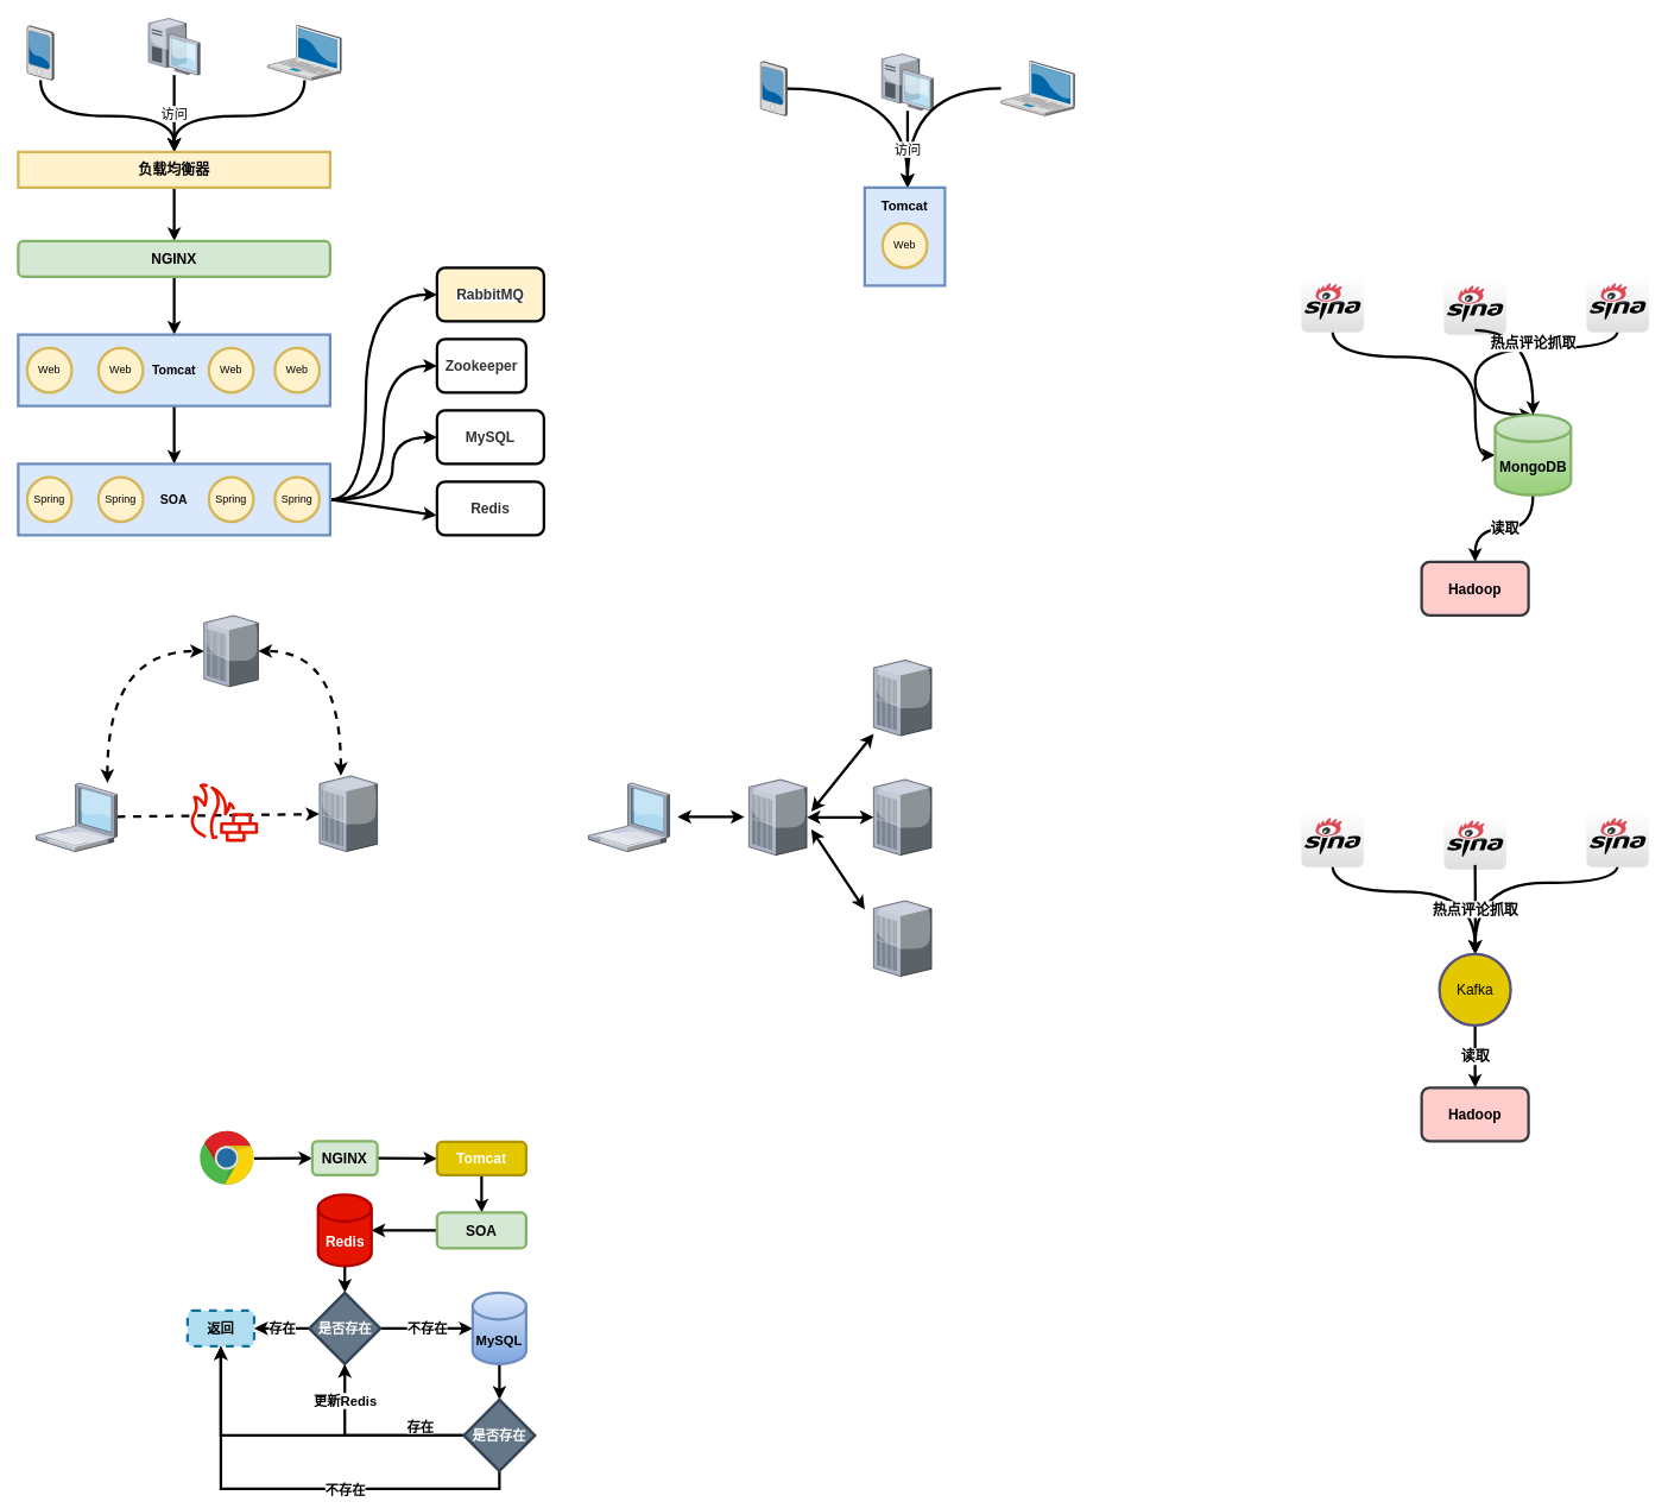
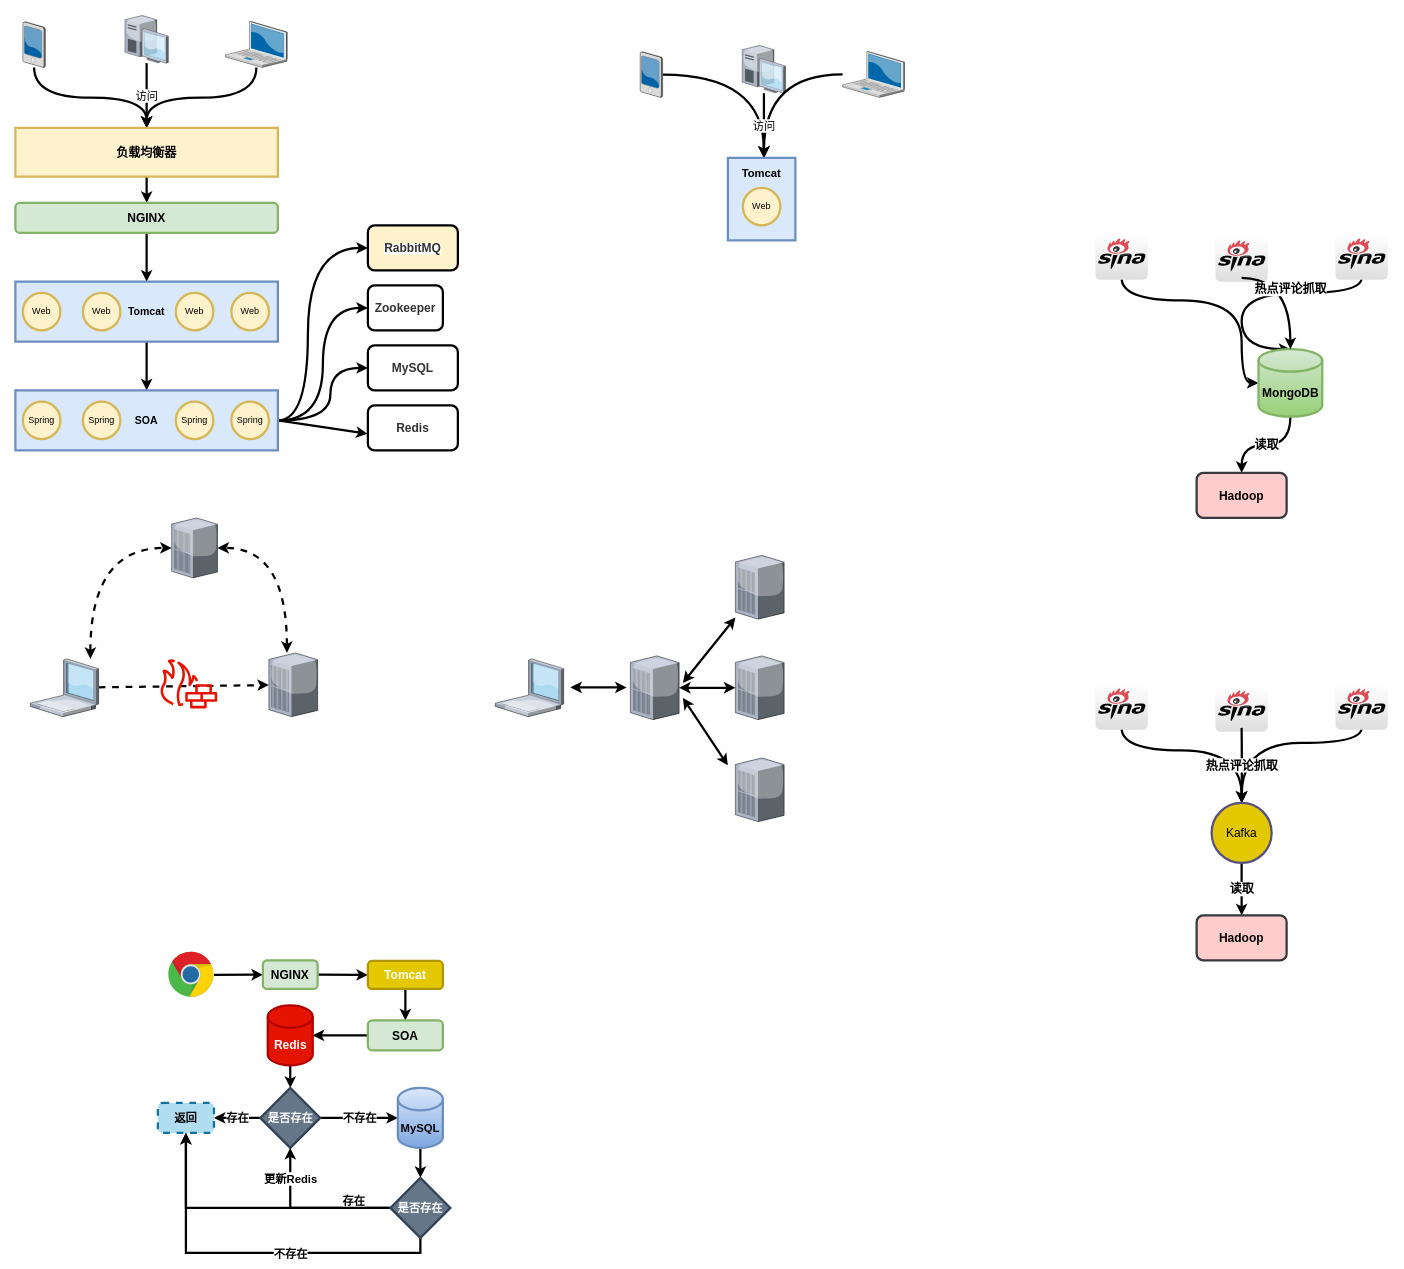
- <mxCell id="9" value="&lt;font style=&quot;font-size: 16px&quot;&gt;&lt;b&gt;负载均衡器&lt;/b&gt;&lt;/font&gt;" style="rounded=0;whiteSpace=wrap;html=1;strokeWidth=3;fillColor=#fff2cc;strokeColor=#d6b656;" parent="1" vertex="1"><mxGeometry x="20" y="170" width="350" height="40" as="geometry" /></mxCell>
+ <mxCell id="9" value="&lt;font style=&quot;font-size: 16px&quot;&gt;&lt;b&gt;负载均衡器&lt;/b&gt;&lt;/font&gt;" style="rounded=0;whiteSpace=wrap;html=1;strokeWidth=3;fillColor=#fff2cc;strokeColor=#d6b656;" parent="1" vertex="1"><mxGeometry x="20" y="170" width="350" height="65" as="geometry" /></mxCell>
